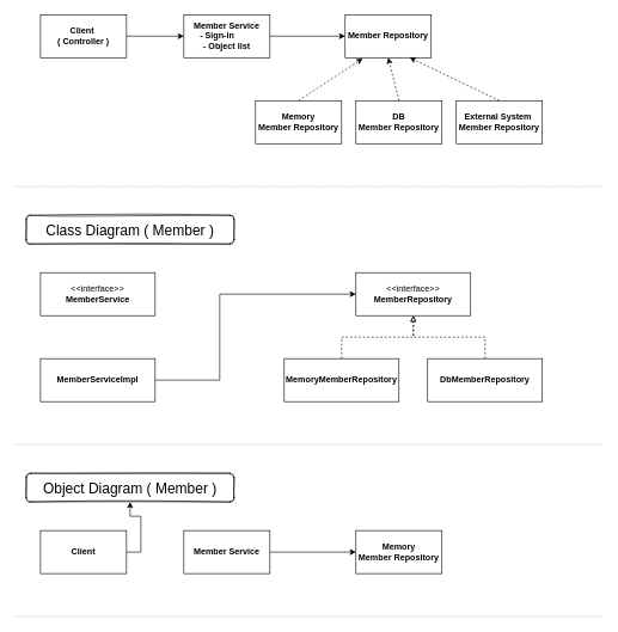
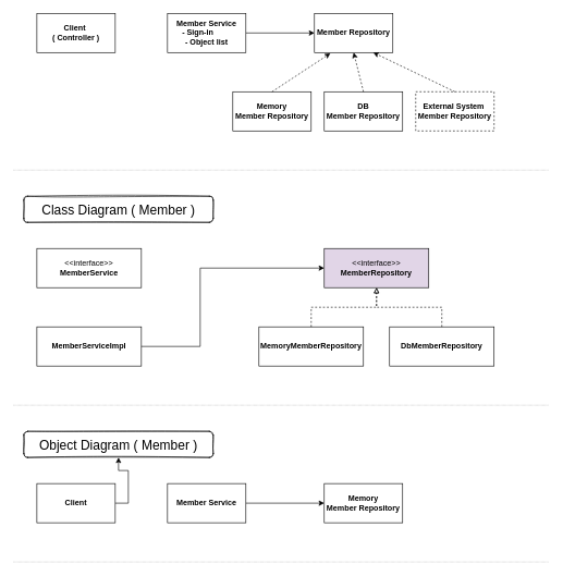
- <mxCell id="2" style="edgeStyle=orthogonalEdgeStyle;rounded=0;orthogonalLoop=1;jettySize=auto;html=1;exitX=1;exitY=0.5;exitDx=0;exitDy=0;entryX=0;entryY=0.5;entryDx=0;entryDy=0;fontSize=20;" parent="1" source="3" target="5" edge="1"><mxGeometry relative="1" as="geometry" /></mxCell>
- <mxCell id="10" value="External System&amp;nbsp;&lt;br&gt;Member Repository" style="rounded=0;whiteSpace=wrap;html=1;fontStyle=1;strokeColor=default;" parent="1" vertex="1"><mxGeometry x="636" y="140" width="120" height="60" as="geometry" /></mxCell>
+ <mxCell id="10" value="External System&amp;nbsp;&lt;br&gt;Member Repository" style="rounded=0;whiteSpace=wrap;html=1;fontStyle=1;strokeColor=default;dashed=1;" parent="1" vertex="1"><mxGeometry x="636" y="140" width="120" height="60" as="geometry" /></mxCell>
- <mxCell id="19" value="&lt;span style=&quot;font-weight: normal&quot;&gt;&amp;lt;&amp;lt;interface&amp;gt;&amp;gt;&lt;/span&gt;&lt;br&gt;MemberRepository" style="rounded=0;whiteSpace=wrap;html=1;fontStyle=1" parent="1" vertex="1"><mxGeometry x="496" y="380" width="160" height="60" as="geometry" /></mxCell>
+ <mxCell id="19" value="&lt;span style=&quot;font-weight: normal&quot;&gt;&amp;lt;&amp;lt;interface&amp;gt;&amp;gt;&lt;/span&gt;&lt;br&gt;MemberRepository" style="rounded=0;whiteSpace=wrap;html=1;fontStyle=1;fillColor=#e1d5e7;" parent="1" vertex="1"><mxGeometry x="496" y="380" width="160" height="60" as="geometry" /></mxCell>
